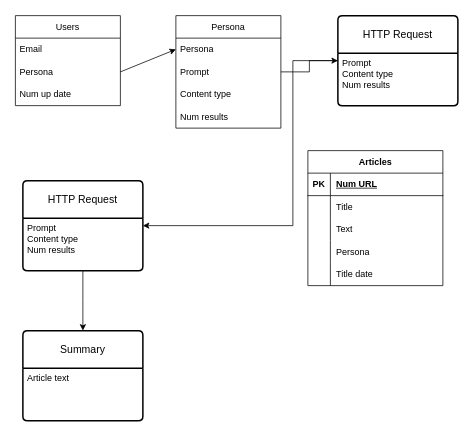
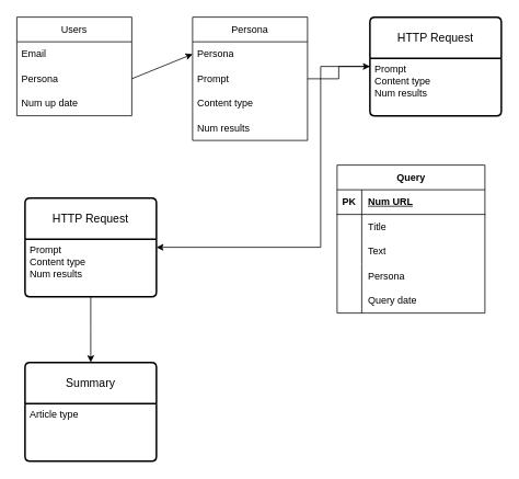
- <mxCell id="19" value="Articles" style="shape=table;startSize=30;container=1;collapsible=1;childLayout=tableLayout;fixedRows=1;rowLines=0;fontStyle=1;align=center;resizeLast=1;html=1;" parent="1" vertex="1"><mxGeometry x="410" y="200" width="180" height="180" as="geometry" /></mxCell>
+ <mxCell id="19" value="Query" style="shape=table;startSize=30;container=1;collapsible=1;childLayout=tableLayout;fixedRows=1;rowLines=0;fontStyle=1;align=center;resizeLast=1;html=1;" parent="1" vertex="1"><mxGeometry x="410" y="200" width="180" height="180" as="geometry" /></mxCell>
- <mxCell id="34" value="Title date" style="shape=partialRectangle;connectable=0;fillColor=none;top=0;left=0;bottom=0;right=0;align=left;spacingLeft=6;overflow=hidden;whiteSpace=wrap;html=1;" parent="32" vertex="1"><mxGeometry x="30" width="150" height="30" as="geometry"><mxRectangle width="150" height="30" as="alternateBounds" /></mxGeometry></mxCell>
+ <mxCell id="34" value="Query date" style="shape=partialRectangle;connectable=0;fillColor=none;top=0;left=0;bottom=0;right=0;align=left;spacingLeft=6;overflow=hidden;whiteSpace=wrap;html=1;" parent="32" vertex="1"><mxGeometry x="30" width="150" height="30" as="geometry"><mxRectangle width="150" height="30" as="alternateBounds" /></mxGeometry></mxCell>
- <mxCell id="36" value="&lt;div&gt;Article text&lt;/div&gt;&lt;div&gt;&lt;br&gt;&lt;/div&gt;" style="align=left;strokeColor=none;fillColor=none;spacingLeft=4;spacingRight=4;fontSize=12;verticalAlign=top;resizable=0;rotatable=0;part=1;html=1;whiteSpace=wrap;" parent="35" vertex="1"><mxGeometry y="50" width="160" height="70" as="geometry" /></mxCell>
+ <mxCell id="36" value="&lt;div&gt;Article type&lt;/div&gt;&lt;div&gt;&lt;br&gt;&lt;/div&gt;" style="align=left;strokeColor=none;fillColor=none;spacingLeft=4;spacingRight=4;fontSize=12;verticalAlign=top;resizable=0;rotatable=0;part=1;html=1;whiteSpace=wrap;" parent="35" vertex="1"><mxGeometry y="50" width="160" height="70" as="geometry" /></mxCell>
